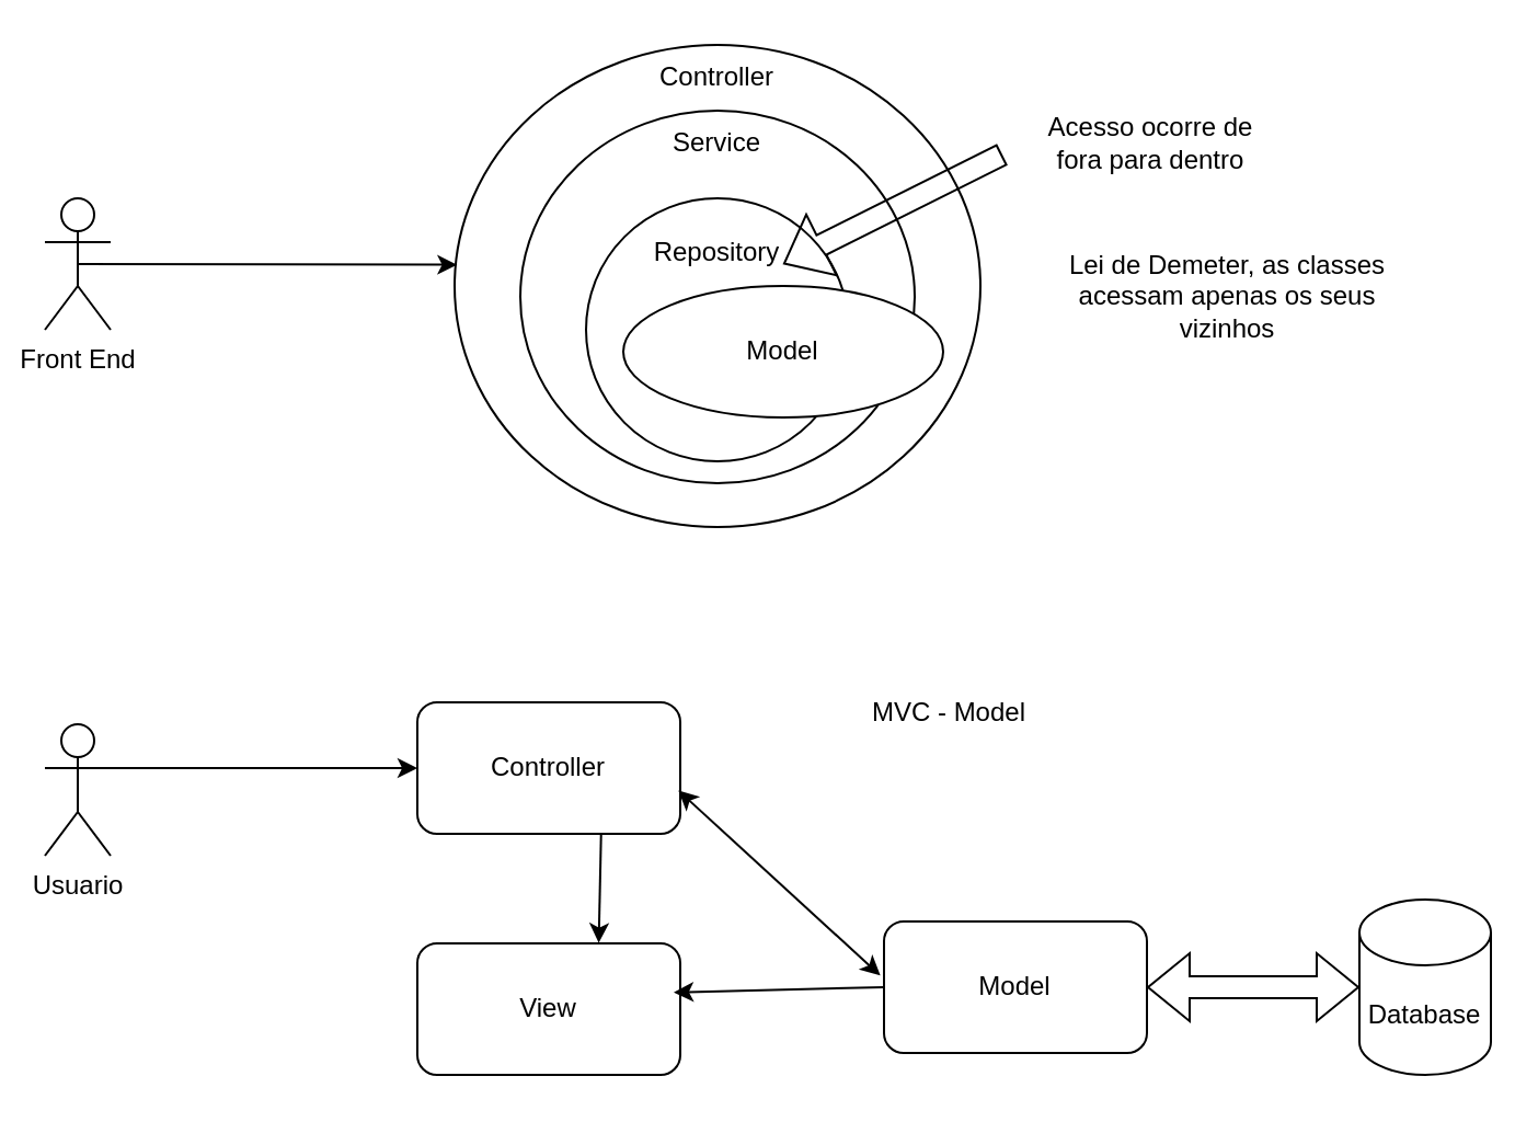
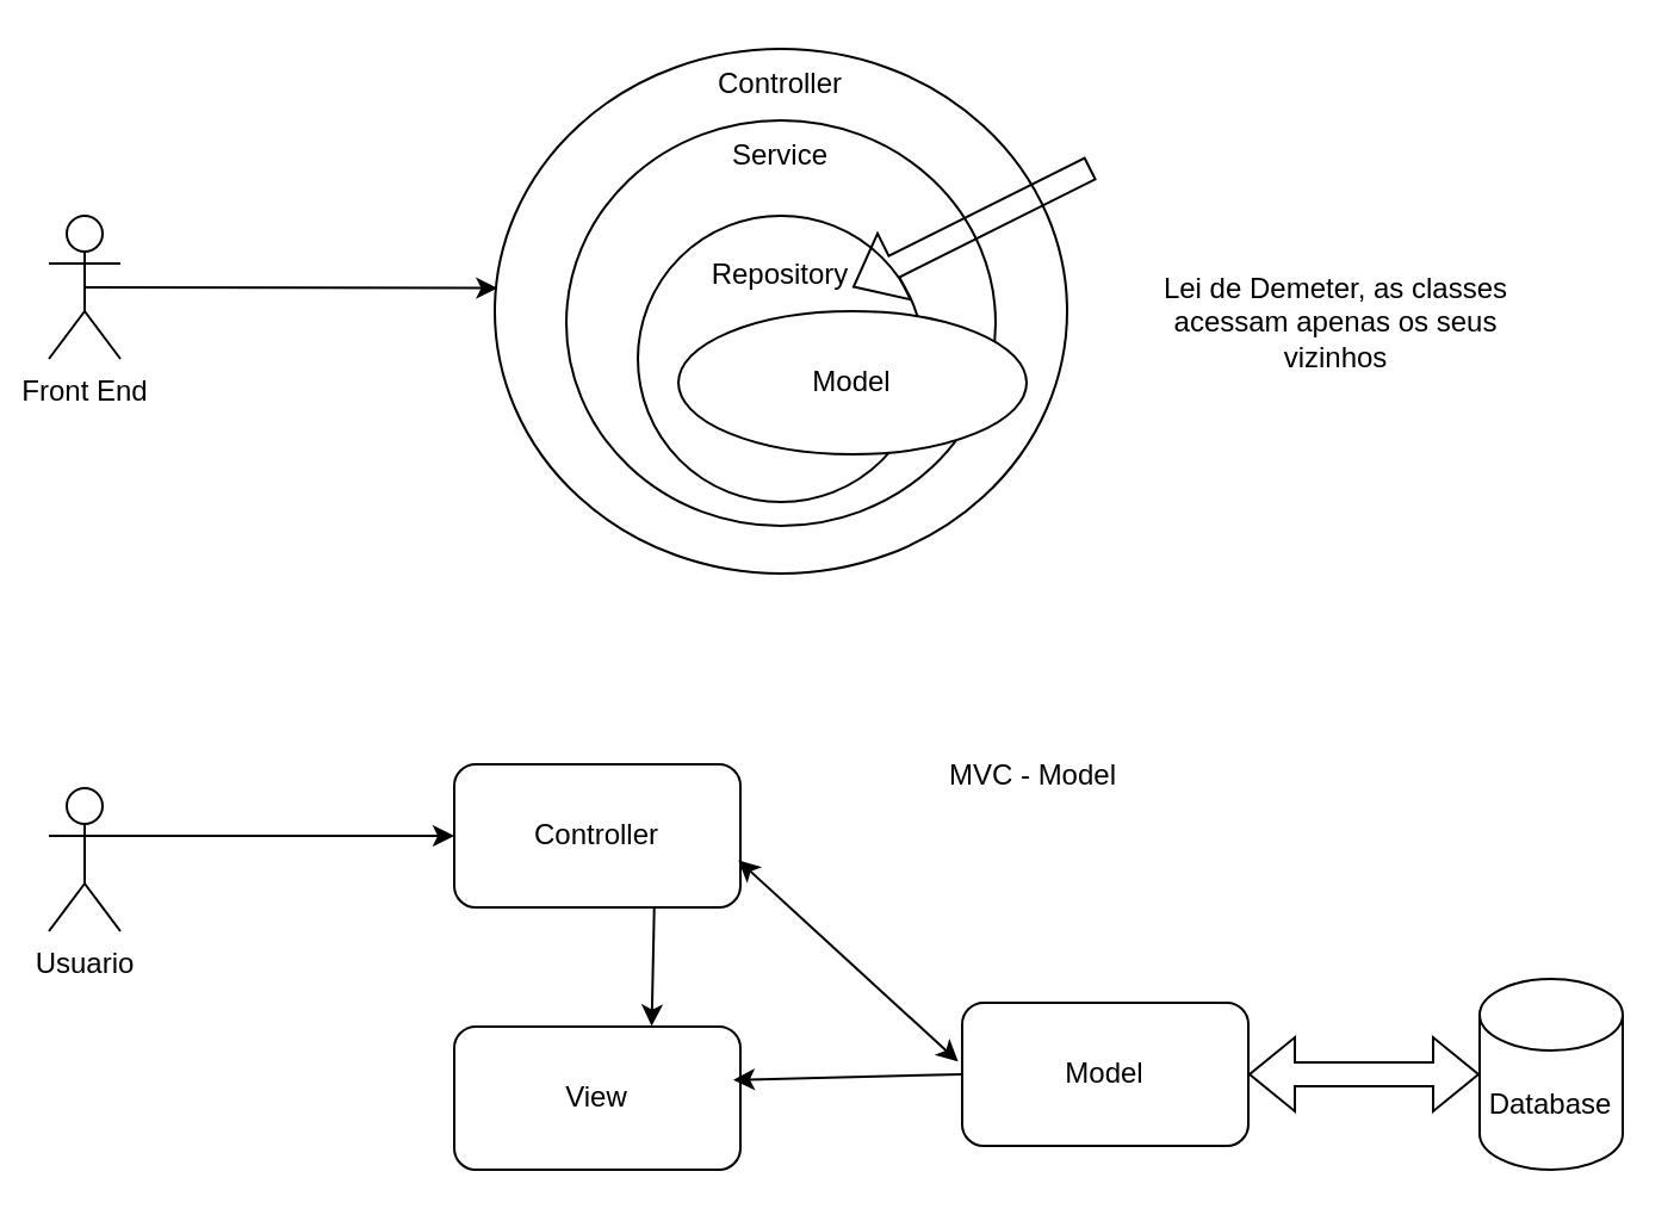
- <mxCell id="12" value="Acesso ocorre de fora para dentro" style="text;html=1;align=center;verticalAlign=middle;whiteSpace=wrap;rounded=0;" vertex="1" parent="1"><mxGeometry x="470" y="50" width="110" height="30" as="geometry" /></mxCell>
